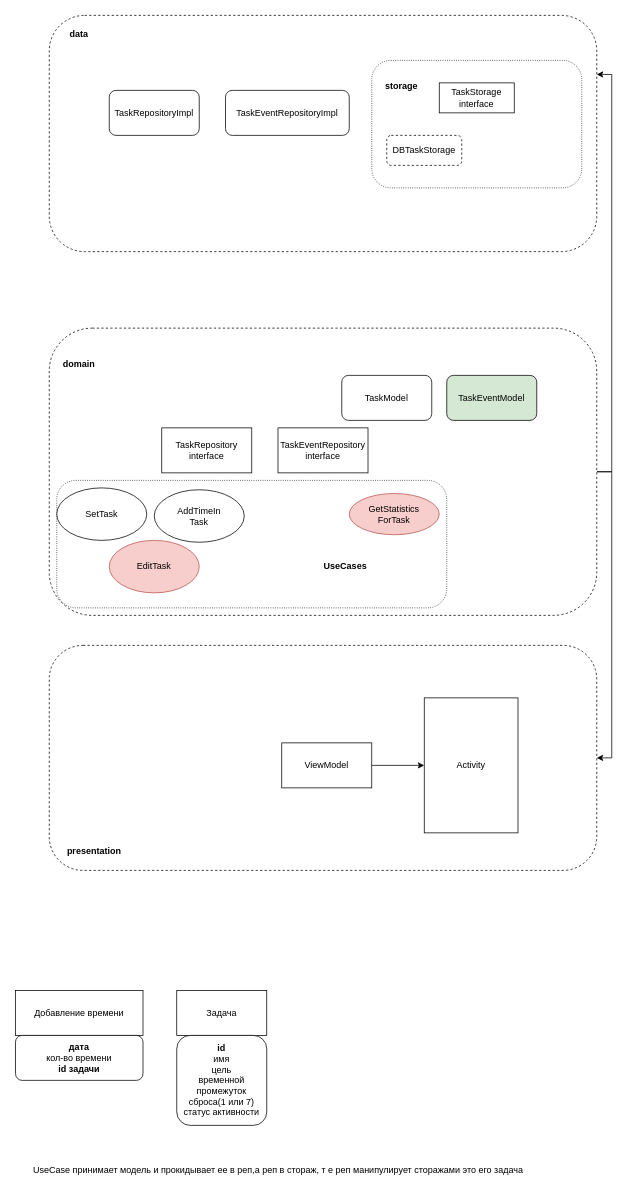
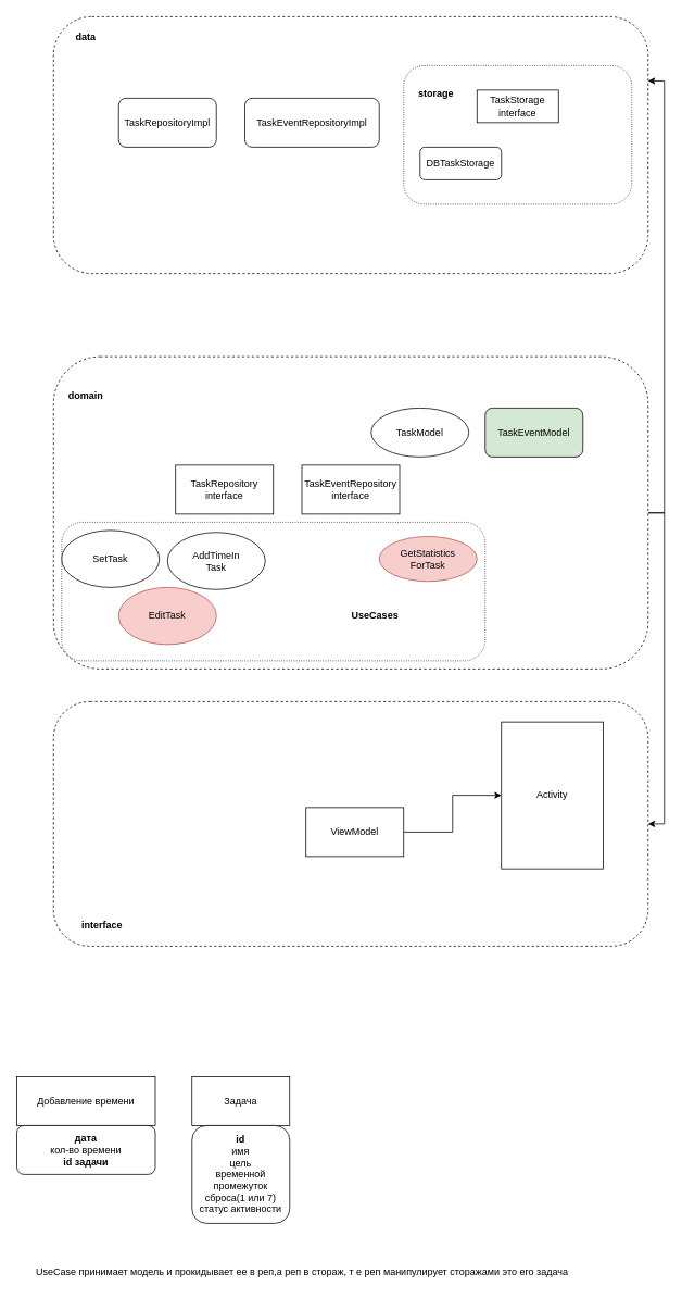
- <mxCell id="30" value="DBTaskStorage" style="rounded=1;whiteSpace=wrap;html=1;dashed=1;" vertex="1" parent="1"><mxGeometry x="515" y="180" width="100" height="40" as="geometry" /></mxCell>
+ <mxCell id="30" value="DBTaskStorage" style="rounded=1;whiteSpace=wrap;html=1;" vertex="1" parent="1"><mxGeometry x="515" y="180" width="100" height="40" as="geometry" /></mxCell>
- <mxCell id="16" value="TaskModel" style="rounded=1;whiteSpace=wrap;html=1;" vertex="1" parent="1"><mxGeometry x="455" y="500" width="120" height="60" as="geometry" /></mxCell>
+ <mxCell id="16" value="TaskModel" style="ellipse;whiteSpace=wrap;html=1;" vertex="1" parent="1"><mxGeometry x="455" y="500" width="120" height="60" as="geometry" /></mxCell>
- <mxCell id="33" value="Activity" style="rounded=0;whiteSpace=wrap;html=1;" vertex="1" parent="1"><mxGeometry x="565" y="930" width="125" height="180" as="geometry" /></mxCell>
+ <mxCell id="33" value="Activity" style="rounded=0;whiteSpace=wrap;html=1;" vertex="1" parent="1"><mxGeometry x="615" y="885" width="125" height="180" as="geometry" /></mxCell>
- <mxCell id="11" value="presentation" style="text;html=1;strokeColor=none;fillColor=none;align=center;verticalAlign=middle;whiteSpace=wrap;rounded=0;dashed=1;fontStyle=1" vertex="1" parent="1"><mxGeometry x="95" y="1120" width="60" height="30" as="geometry" /></mxCell>
+ <mxCell id="11" value="interface" style="text;html=1;strokeColor=none;fillColor=none;align=center;verticalAlign=middle;whiteSpace=wrap;rounded=0;dashed=1;fontStyle=1" vertex="1" parent="1"><mxGeometry x="95" y="1120" width="60" height="30" as="geometry" /></mxCell>
